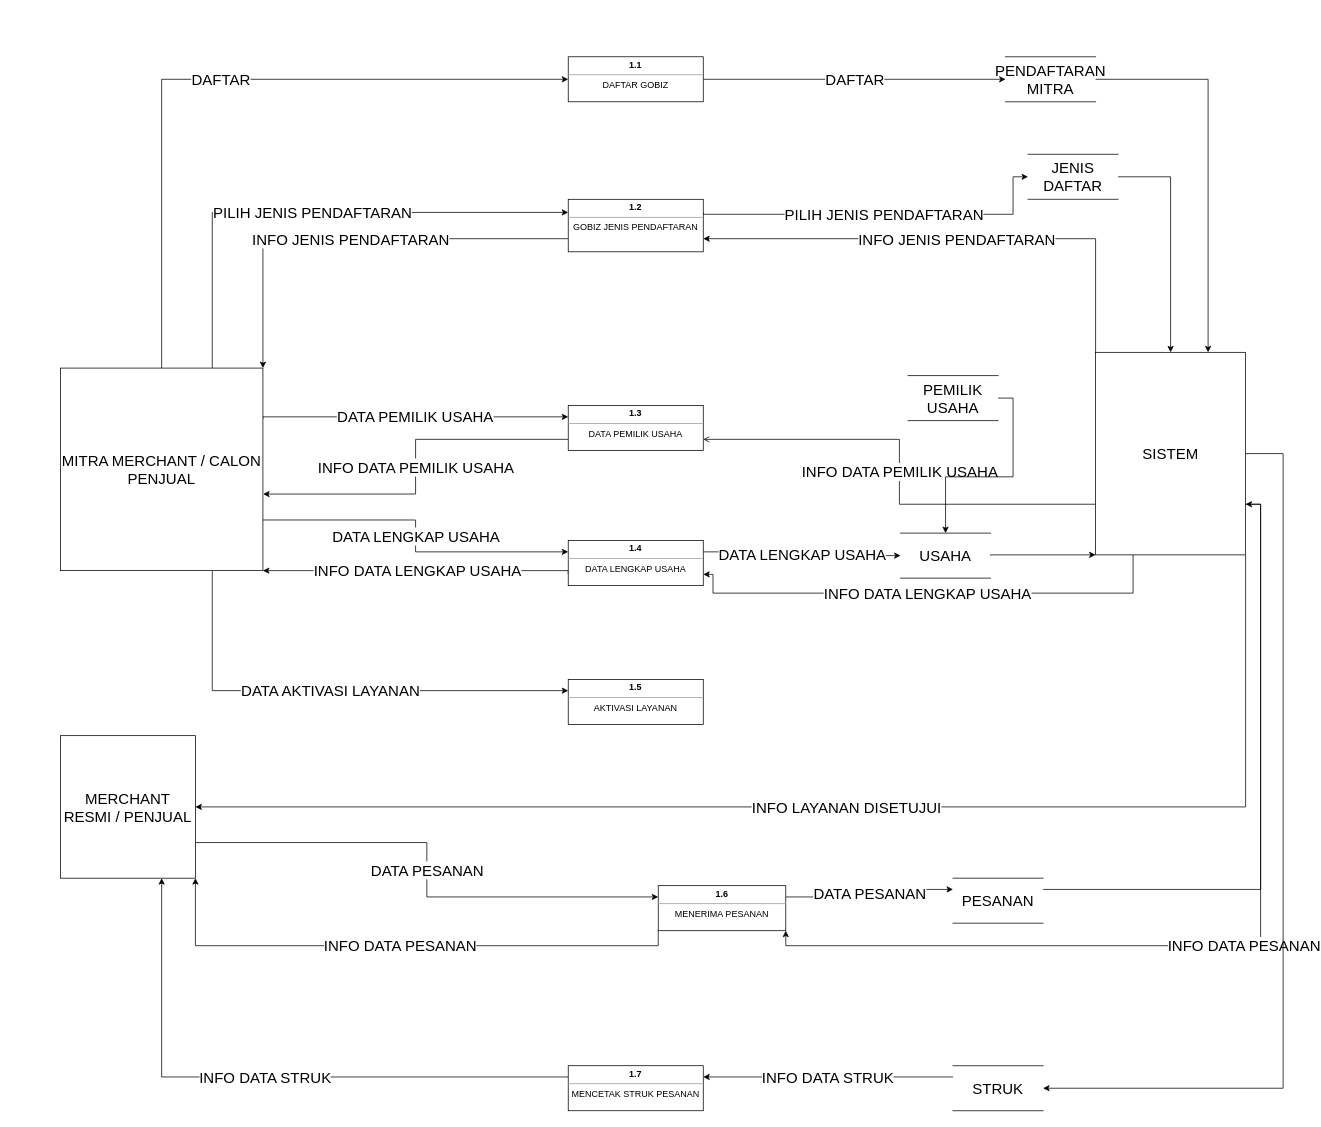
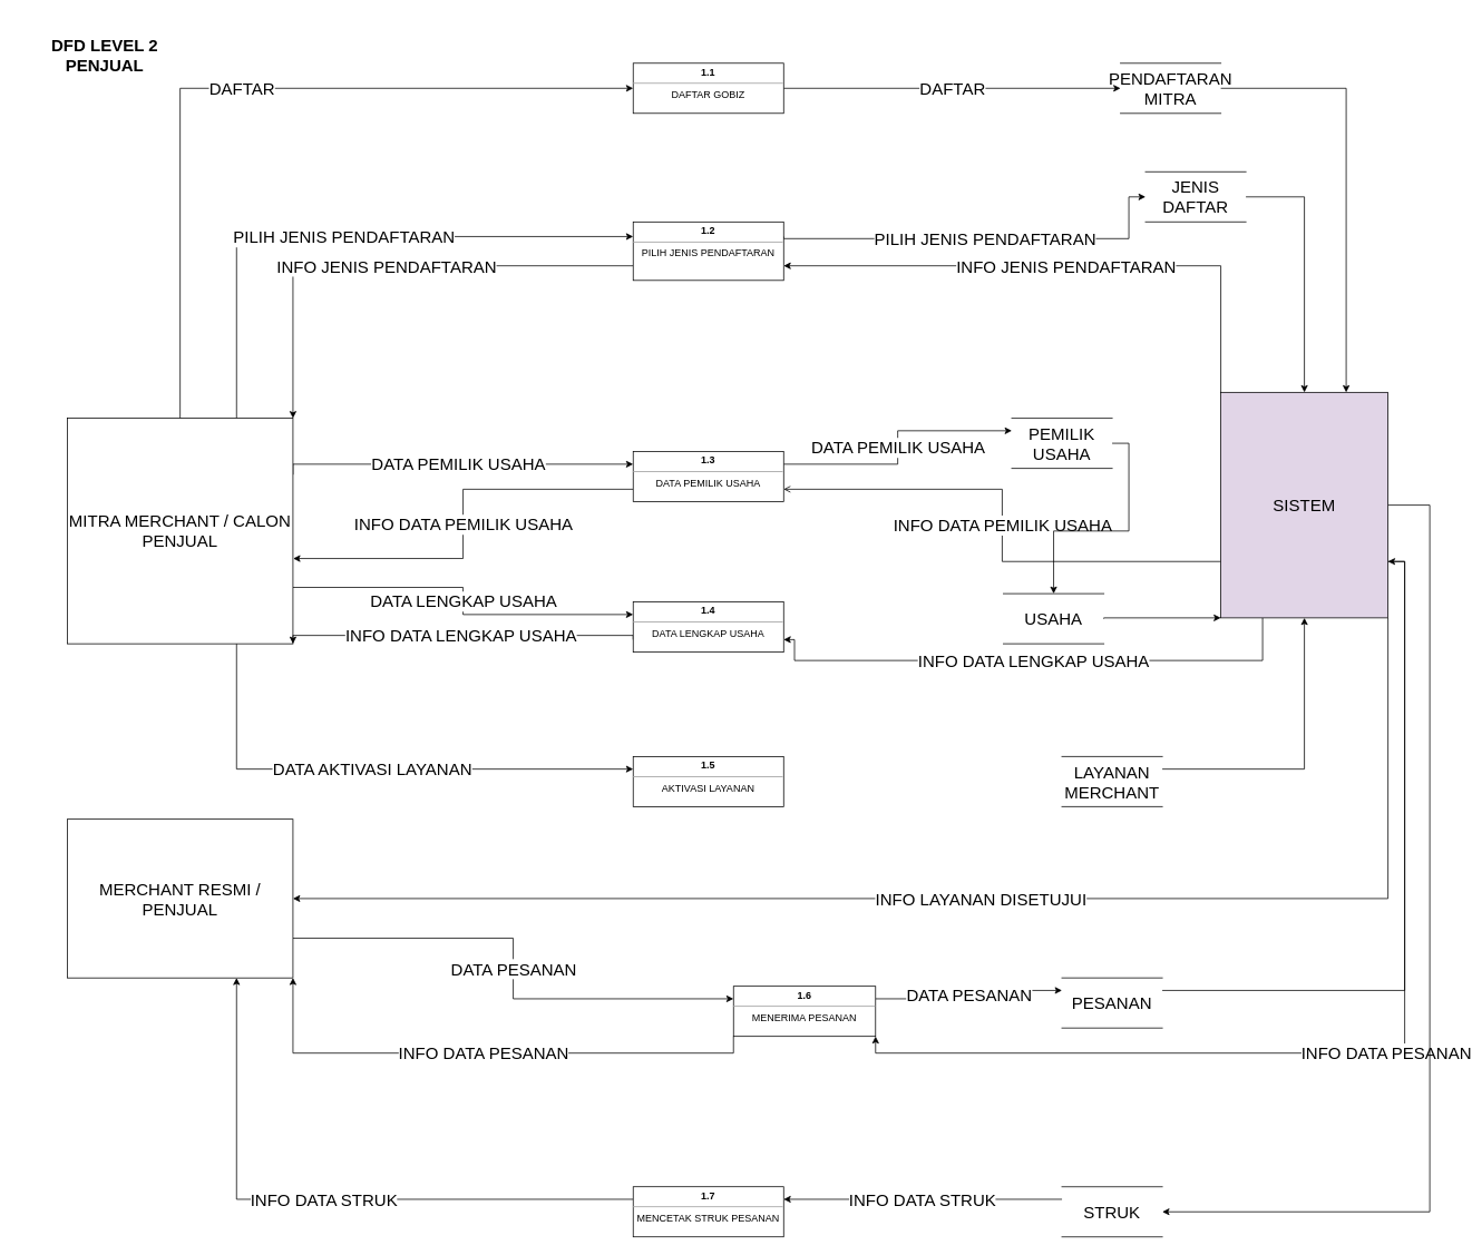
+ <mxCell id="27" value="DFD LEVEL 2 PENJUAL" style="text;html=1;strokeColor=none;fillColor=none;align=center;verticalAlign=middle;whiteSpace=wrap;rounded=0;fontSize=20;fontStyle=1" parent="1" vertex="1"><mxGeometry width="210" height="90" as="geometry" x="20" y="20" /></mxCell>
- <mxCell id="12" value="&lt;p style=&quot;margin: 0px ; margin-top: 4px ; text-align: center&quot;&gt;&lt;b&gt;1.2&lt;/b&gt;&lt;/p&gt;&lt;hr size=&quot;1&quot;&gt;&lt;div style=&quot;text-align: center ; height: 2px&quot;&gt;GOBIZ JENIS PENDAFTARAN&lt;/div&gt;" style="verticalAlign=top;align=left;overflow=fill;fontSize=12;fontFamily=Helvetica;html=1;" parent="1" vertex="1"><mxGeometry x="757" y="265" width="180" height="70" as="geometry" /></mxCell>
+ <mxCell id="12" value="&lt;p style=&quot;margin: 0px ; margin-top: 4px ; text-align: center&quot;&gt;&lt;b&gt;1.2&lt;/b&gt;&lt;/p&gt;&lt;hr size=&quot;1&quot;&gt;&lt;div style=&quot;text-align: center ; height: 2px&quot;&gt;PILIH JENIS PENDAFTARAN&lt;/div&gt;" style="verticalAlign=top;align=left;overflow=fill;fontSize=12;fontFamily=Helvetica;html=1;" parent="1" vertex="1"><mxGeometry x="757" y="265" width="180" height="70" as="geometry" /></mxCell>
+ <mxCell id="14" value="DATA PEMILIK USAHA" style="edgeStyle=orthogonalEdgeStyle;rounded=0;orthogonalLoop=1;jettySize=auto;html=1;exitX=1;exitY=0.25;exitDx=0;exitDy=0;entryX=0;entryY=0.25;entryDx=0;entryDy=0;fontSize=20;" parent="1" source="15" target="24" edge="1"><mxGeometry relative="1" as="geometry" /></mxCell>
- <mxCell id="32" value="SISTEM" style="rounded=0;whiteSpace=wrap;html=1;fontSize=20;" parent="1" vertex="1"><mxGeometry x="1460" y="469" width="200" height="270" as="geometry" /></mxCell>
+ <mxCell id="32" value="SISTEM" style="rounded=0;whiteSpace=wrap;html=1;fontSize=20;fillColor=#e1d5e7;" parent="1" vertex="1"><mxGeometry x="1460" y="469" width="200" height="270" as="geometry" /></mxCell>
- <mxCell id="7" value="MITRA MERCHANT / CALON PENJUAL" style="rounded=0;whiteSpace=wrap;html=1;fontSize=20;" parent="1" vertex="1"><mxGeometry x="80" y="490" width="270" height="270" as="geometry" /></mxCell>
+ <mxCell id="7" value="MITRA MERCHANT / CALON PENJUAL" style="rounded=0;whiteSpace=wrap;html=1;fontSize=20;" parent="1" vertex="1"><mxGeometry x="80" y="500" width="270" height="270" as="geometry" /></mxCell>
- <mxCell id="35" value="DATA LENGKAP USAHA" style="edgeStyle=orthogonalEdgeStyle;rounded=0;orthogonalLoop=1;jettySize=auto;html=1;exitX=1;exitY=0.25;exitDx=0;exitDy=0;entryX=0;entryY=0.5;entryDx=0;entryDy=0;fontSize=20;" parent="1" source="37" target="39" edge="1"><mxGeometry relative="1" as="geometry" /></mxCell>
+ <mxCell id="25" style="edgeStyle=orthogonalEdgeStyle;rounded=0;orthogonalLoop=1;jettySize=auto;html=1;exitX=1;exitY=0.25;exitDx=0;exitDy=0;entryX=0.5;entryY=1;entryDx=0;entryDy=0;fontSize=20;" parent="1" source="26" target="32" edge="1"><mxGeometry relative="1" as="geometry" /></mxCell>
+ <mxCell id="26" value="LAYANAN MERCHANT" style="shape=partialRectangle;whiteSpace=wrap;html=1;left=0;right=0;fillColor=none;fontSize=20;" parent="1" vertex="1"><mxGeometry x="1270" y="905" width="120" height="60" as="geometry" /></mxCell>
- <mxCell id="34" value="MERCHANT RESMI / PENJUAL" style="rounded=0;whiteSpace=wrap;html=1;fontSize=20;" parent="1" vertex="1"><mxGeometry x="80" y="980" width="180" height="190" as="geometry" /></mxCell>
+ <mxCell id="34" value="MERCHANT RESMI / PENJUAL" style="rounded=0;whiteSpace=wrap;html=1;fontSize=20;" parent="1" vertex="1"><mxGeometry x="80" y="980" width="270" height="190" as="geometry" /></mxCell>
